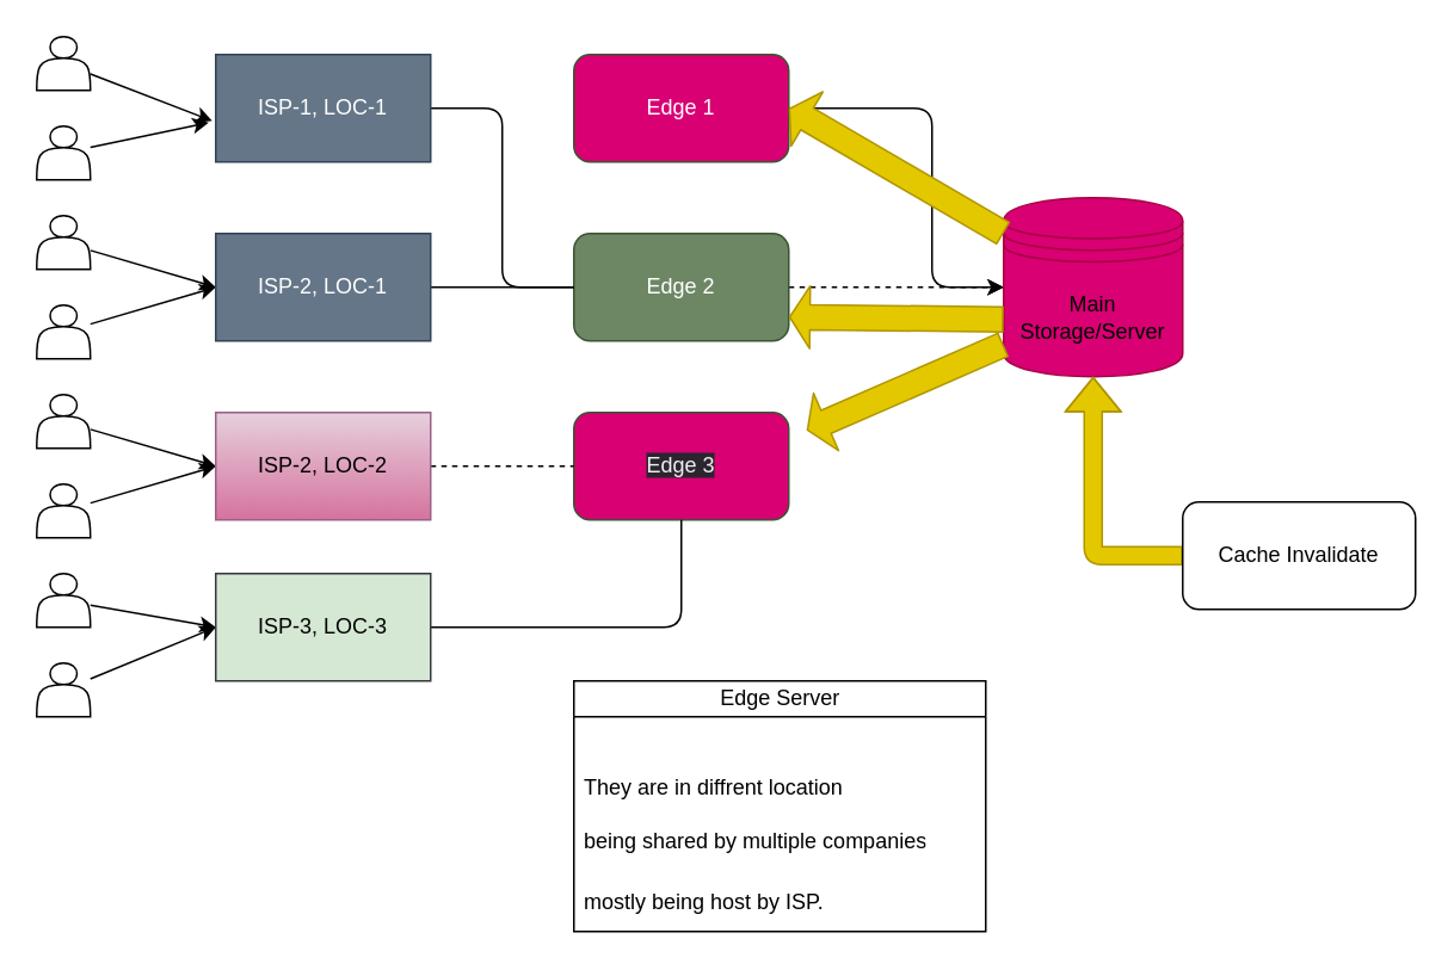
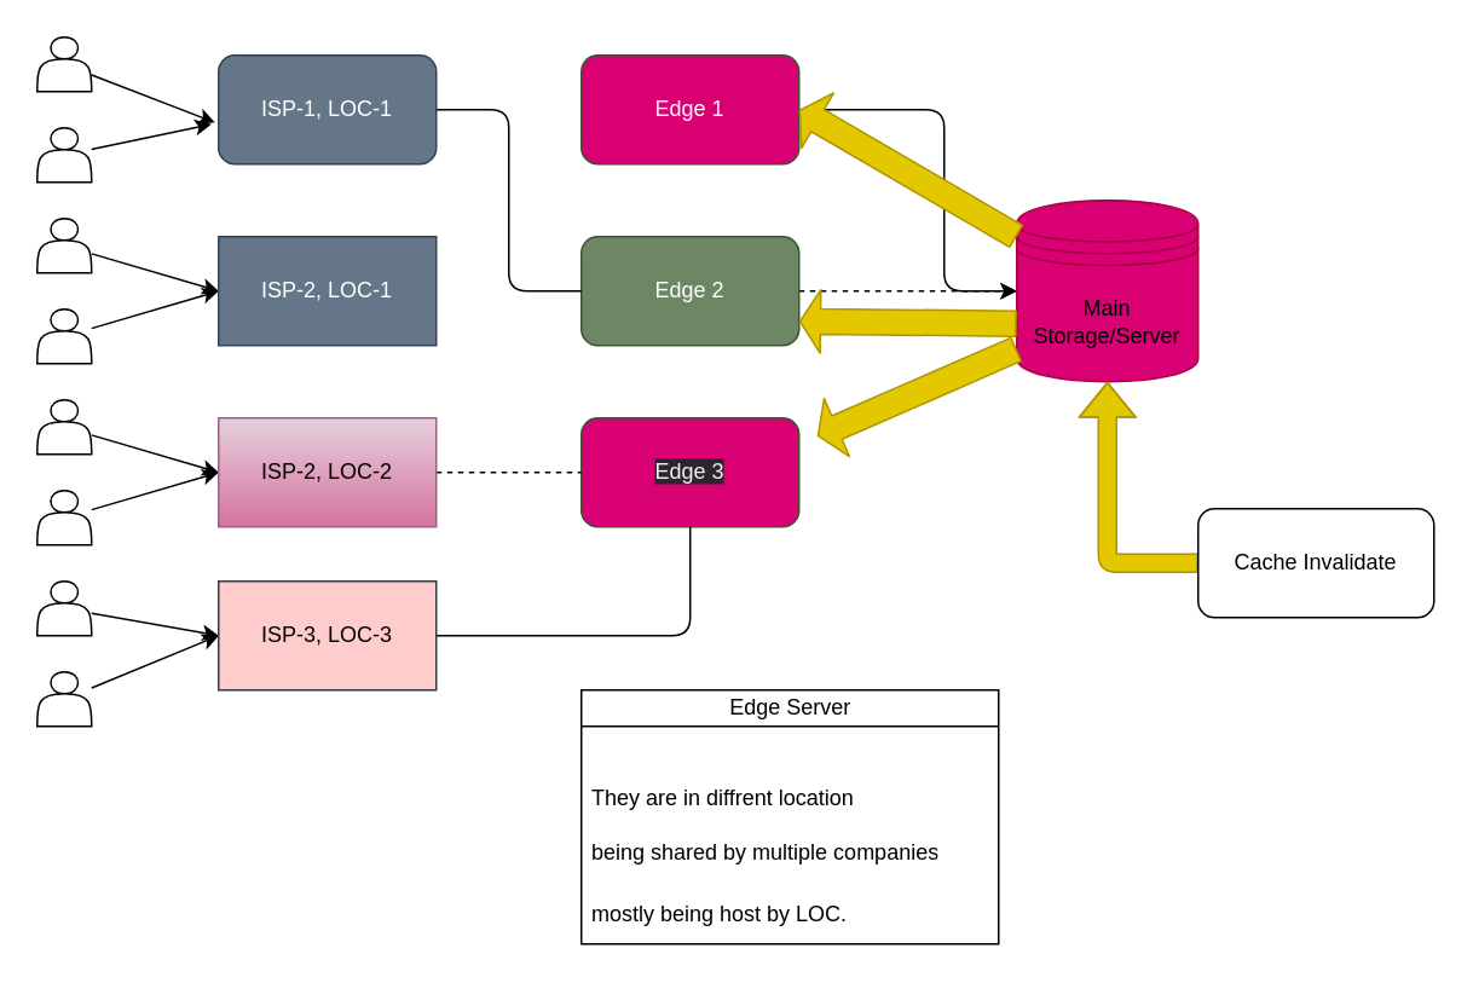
- <mxCell id="25" value="ISP-1, LOC-1" style="whiteSpace=wrap;html=1;align=center;treeFolding=1;treeMoving=1;newEdgeStyle={&quot;edgeStyle&quot;:&quot;elbowEdgeStyle&quot;,&quot;startArrow&quot;:&quot;none&quot;,&quot;endArrow&quot;:&quot;none&quot;};fillColor=#647687;fontColor=#ffffff;strokeColor=#314354;" parent="1" vertex="1"><mxGeometry x="120" y="30" width="120" height="60" as="geometry" /></mxCell>
+ <mxCell id="25" value="ISP-1, LOC-1" style="whiteSpace=wrap;html=1;align=center;treeFolding=1;treeMoving=1;newEdgeStyle={&quot;edgeStyle&quot;:&quot;elbowEdgeStyle&quot;,&quot;startArrow&quot;:&quot;none&quot;,&quot;endArrow&quot;:&quot;none&quot;};fillColor=#647687;fontColor=#ffffff;strokeColor=#314354;rounded=1;" parent="1" vertex="1"><mxGeometry x="120" y="30" width="120" height="60" as="geometry" /></mxCell>
- <mxCell id="26" style="edgeStyle=elbowEdgeStyle;html=1;startArrow=none;endArrow=none;" parent="1" source="27" target="5" edge="1"><mxGeometry relative="1" as="geometry" /></mxCell>
- <mxCell id="29" value="ISP-3, LOC-3" style="whiteSpace=wrap;html=1;align=center;treeFolding=1;treeMoving=1;newEdgeStyle={&quot;edgeStyle&quot;:&quot;elbowEdgeStyle&quot;,&quot;startArrow&quot;:&quot;none&quot;,&quot;endArrow&quot;:&quot;none&quot;};fillColor=#d5e8d4;strokeColor=#36393d;fontColor=#000000;" parent="1" vertex="1"><mxGeometry x="120" y="320" width="120" height="60" as="geometry" /></mxCell>
+ <mxCell id="29" value="ISP-3, LOC-3" style="whiteSpace=wrap;html=1;align=center;treeFolding=1;treeMoving=1;newEdgeStyle={&quot;edgeStyle&quot;:&quot;elbowEdgeStyle&quot;,&quot;startArrow&quot;:&quot;none&quot;,&quot;endArrow&quot;:&quot;none&quot;};fillColor=#ffcccc;strokeColor=#36393d;fontColor=#000000;" parent="1" vertex="1"><mxGeometry x="120" y="320" width="120" height="60" as="geometry" /></mxCell>
- <mxCell id="35" value="mostly being host by ISP.&amp;nbsp;" style="text;strokeColor=none;fillColor=none;align=left;verticalAlign=top;spacingLeft=4;spacingRight=4;overflow=hidden;rotatable=0;points=[[0,0.5],[1,0.5]];portConstraint=eastwest;whiteSpace=wrap;html=1;" parent="1" vertex="1"><mxGeometry x="320" y="490" width="230" height="26" as="geometry" /></mxCell>
+ <mxCell id="35" value="mostly being host by LOC.&amp;nbsp;" style="text;strokeColor=none;fillColor=none;align=left;verticalAlign=top;spacingLeft=4;spacingRight=4;overflow=hidden;rotatable=0;points=[[0,0.5],[1,0.5]];portConstraint=eastwest;whiteSpace=wrap;html=1;" parent="1" vertex="1"><mxGeometry x="320" y="490" width="230" height="26" as="geometry" /></mxCell>
